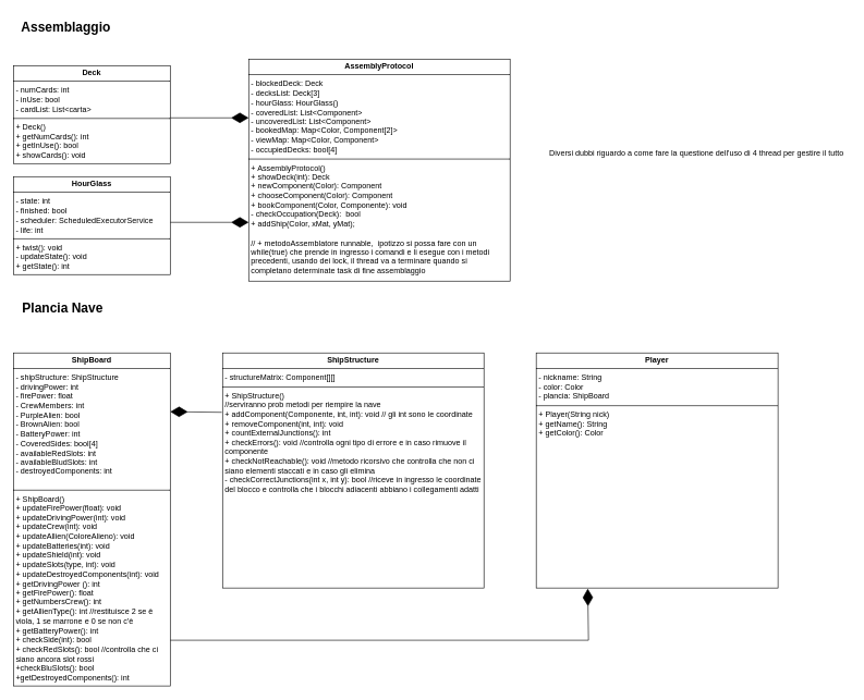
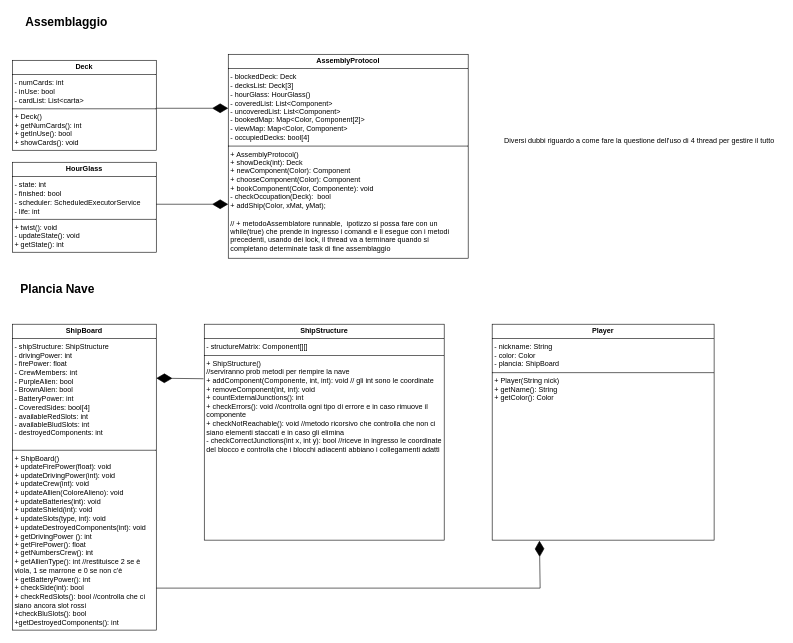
- <mxCell id="3" value="&lt;font style=&quot;font-size: 20px;&quot;&gt;&lt;b&gt;Assemblaggio&lt;/b&gt;&lt;/font&gt;" style="text;html=1;align=center;verticalAlign=middle;resizable=0;points=[];autosize=1;strokeColor=none;fillColor=none;" parent="1" vertex="1"><mxGeometry x="20" y="20" width="160" height="40" as="geometry" /></mxCell>
+ <mxCell id="3" value="&lt;font style=&quot;font-size: 20px;&quot;&gt;&lt;b&gt;Assemblaggio&lt;/b&gt;&lt;/font&gt;" style="text;html=1;align=center;verticalAlign=middle;resizable=0;points=[];autosize=1;strokeColor=none;fillColor=none;" parent="1" vertex="1"><mxGeometry x="30" y="15" width="160" height="40" as="geometry" /></mxCell>
- <mxCell id="9" value="&lt;font style=&quot;font-size: 20px;&quot;&gt;&lt;b&gt;Plancia Nave&lt;/b&gt;&lt;/font&gt;" style="text;html=1;align=center;verticalAlign=middle;resizable=0;points=[];autosize=1;strokeColor=none;fillColor=none;" parent="1" vertex="1"><mxGeometry x="20" y="450" width="150" height="40" as="geometry" /></mxCell>
+ <mxCell id="9" value="&lt;font style=&quot;font-size: 20px;&quot;&gt;&lt;b&gt;Plancia Nave&lt;/b&gt;&lt;/font&gt;" style="text;html=1;align=center;verticalAlign=middle;resizable=0;points=[];autosize=1;strokeColor=none;fillColor=none;" parent="1" vertex="1"><mxGeometry x="20" y="460" width="150" height="40" as="geometry" /></mxCell>
